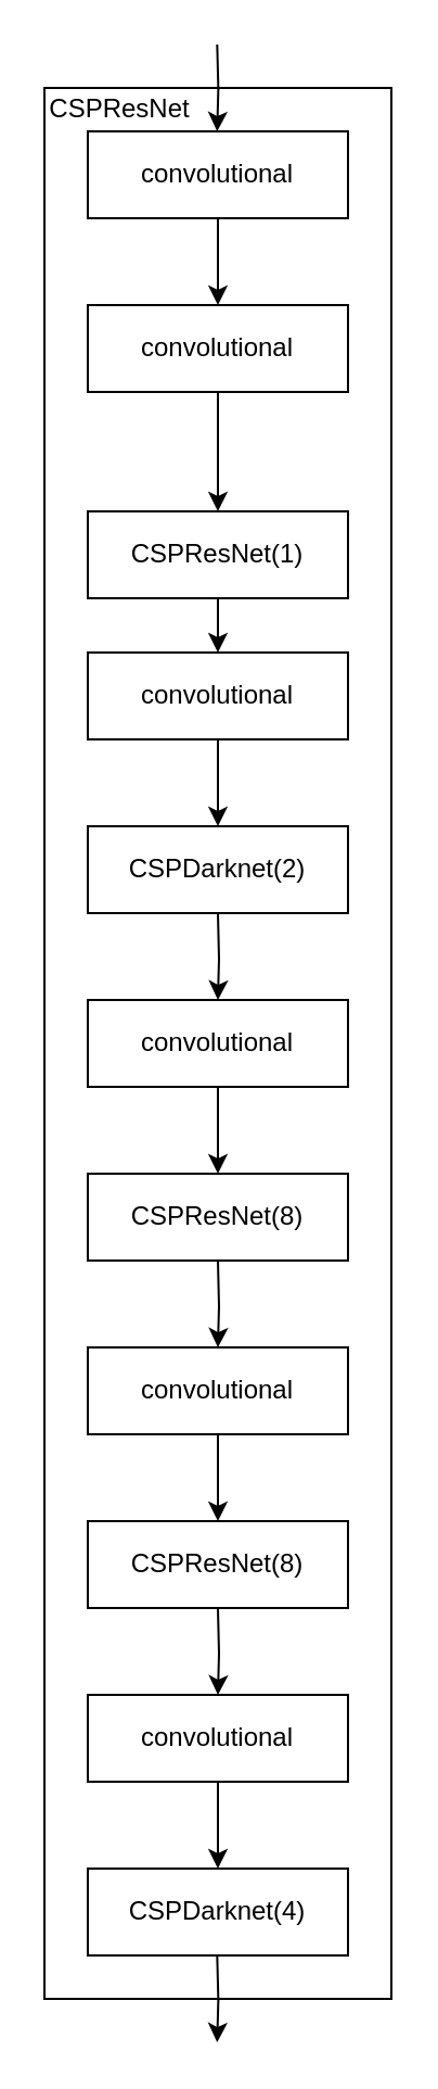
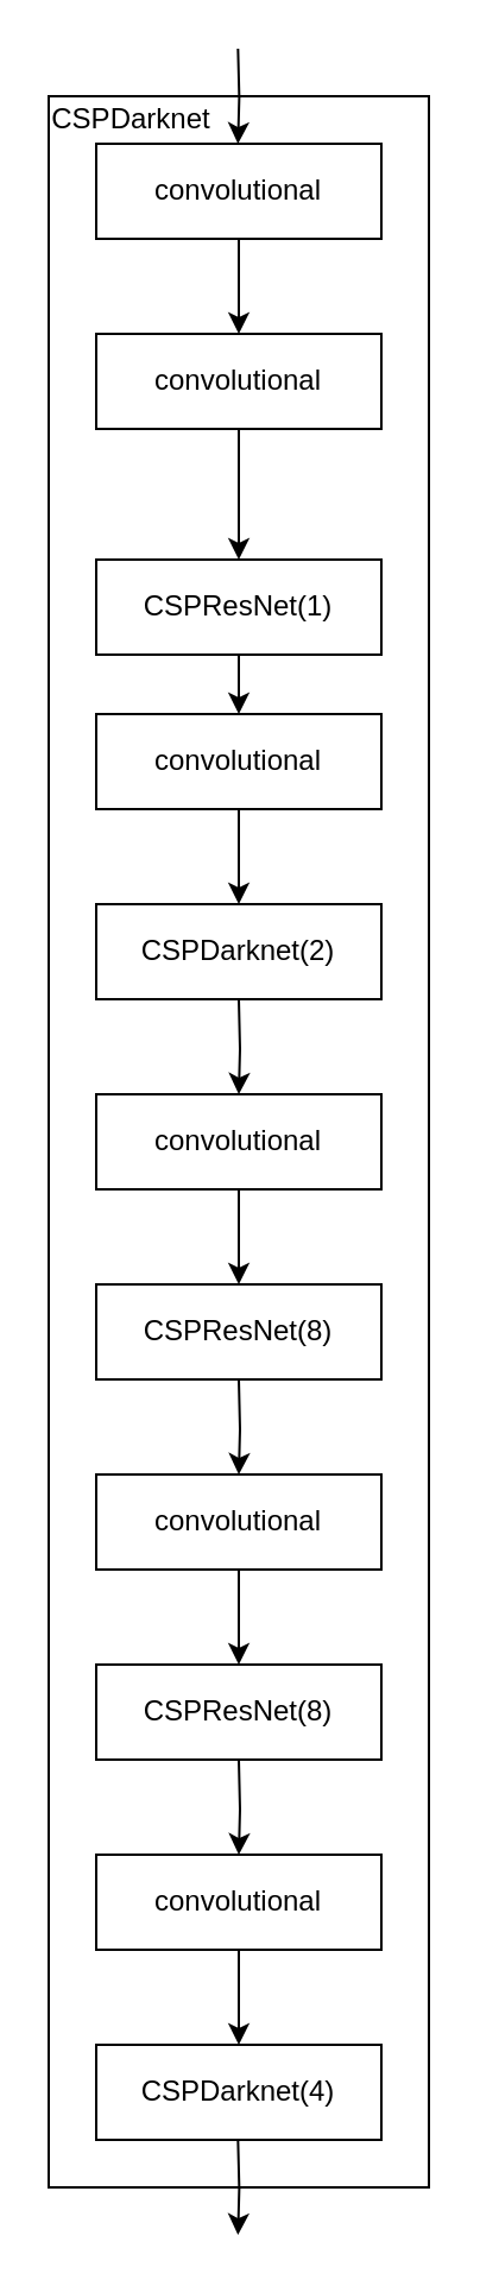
- <mxCell id="26" value="CSPResNet" style="text;html=1;strokeColor=none;fillColor=none;align=center;verticalAlign=middle;whiteSpace=wrap;rounded=0;" vertex="1" parent="1"><mxGeometry x="20" y="40" width="70" height="20" as="geometry" /></mxCell>
+ <mxCell id="26" value="CSPDarknet" style="text;html=1;strokeColor=none;fillColor=none;align=center;verticalAlign=middle;whiteSpace=wrap;rounded=0;" vertex="1" parent="1"><mxGeometry x="20" y="40" width="70" height="20" as="geometry" /></mxCell>
